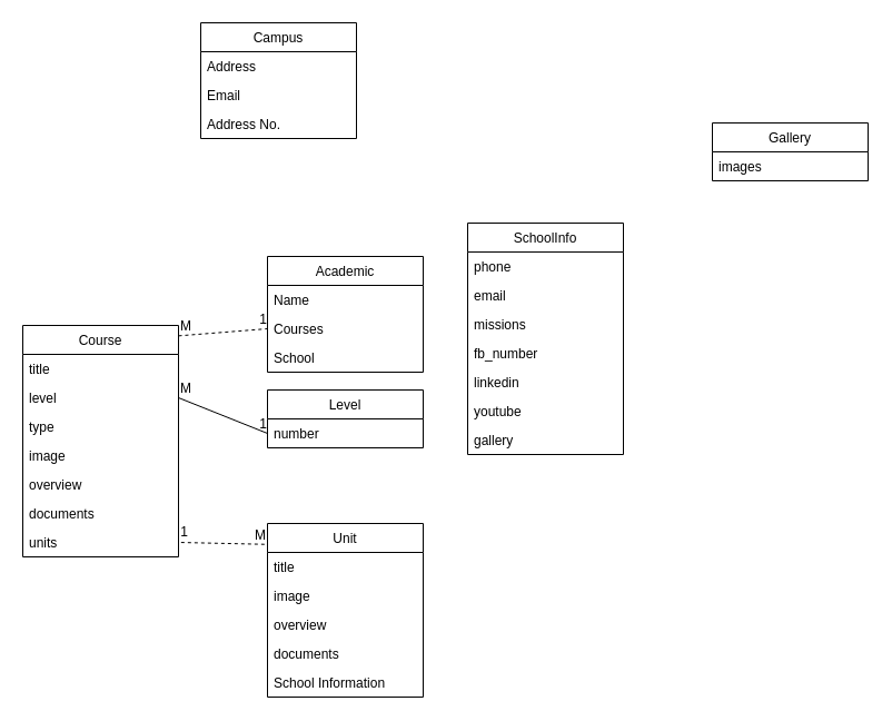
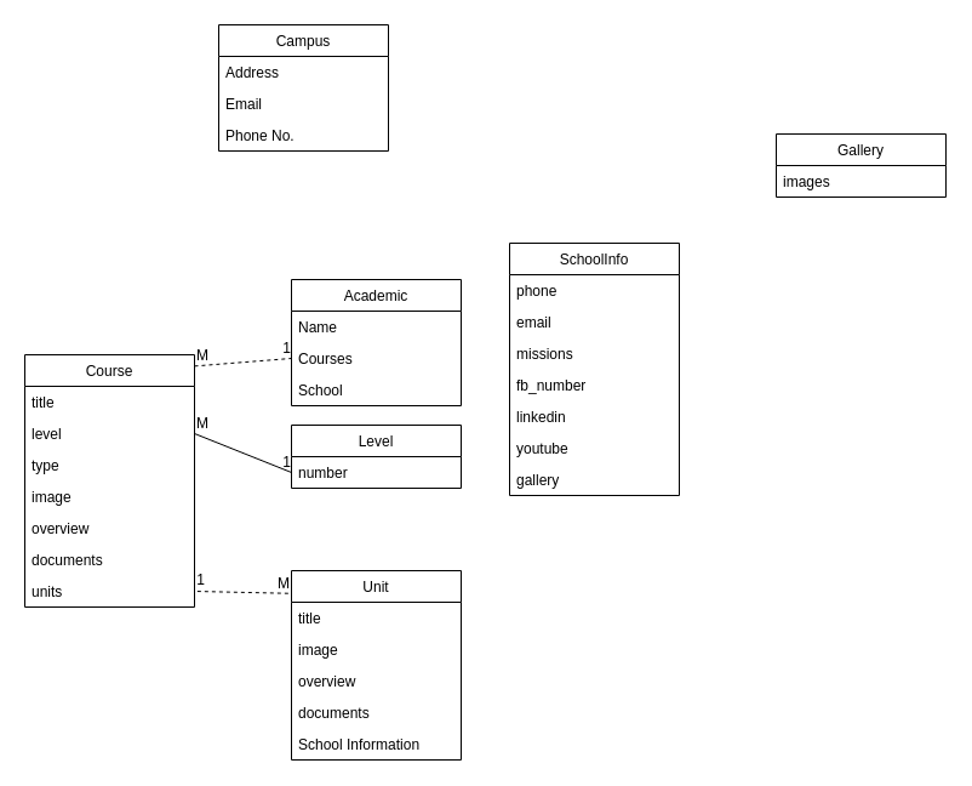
- <mxCell id="35" value="Address No." style="text;strokeColor=none;fillColor=none;align=left;verticalAlign=top;spacingLeft=4;spacingRight=4;overflow=hidden;rotatable=0;points=[[0,0.5],[1,0.5]];portConstraint=eastwest;" parent="32" vertex="1"><mxGeometry y="78" width="140" height="26" as="geometry" /></mxCell>
+ <mxCell id="35" value="Phone No." style="text;strokeColor=none;fillColor=none;align=left;verticalAlign=top;spacingLeft=4;spacingRight=4;overflow=hidden;rotatable=0;points=[[0,0.5],[1,0.5]];portConstraint=eastwest;" parent="32" vertex="1"><mxGeometry y="78" width="140" height="26" as="geometry" /></mxCell>
